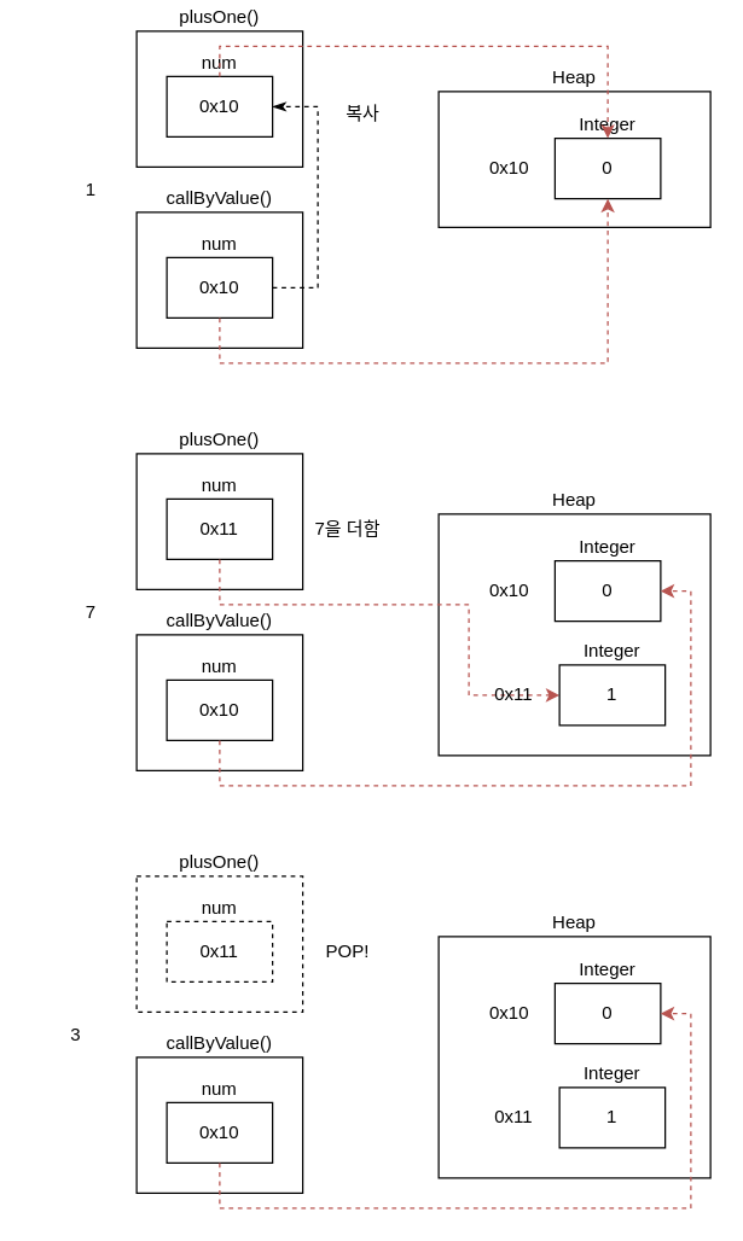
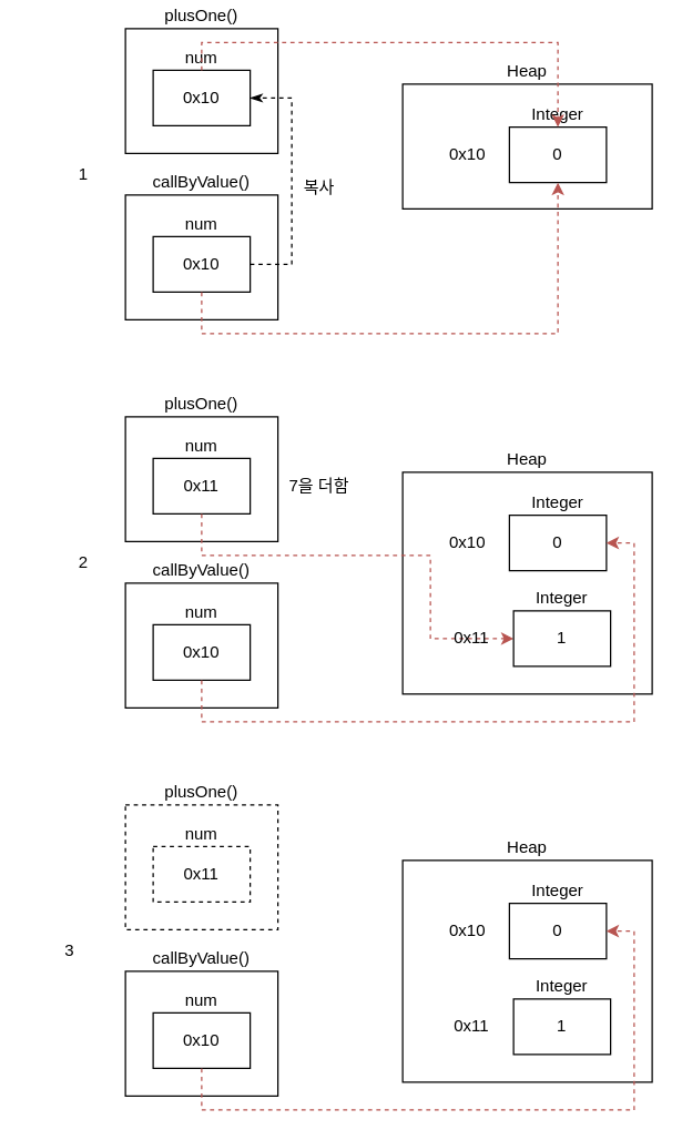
- <mxCell id="22" value="복사" style="text;html=1;strokeColor=none;fillColor=none;align=center;verticalAlign=middle;whiteSpace=wrap;rounded=0;" parent="1" vertex="1"><mxGeometry x="210" y="60" width="60" height="30" as="geometry" /></mxCell>
+ <mxCell id="22" value="복사" style="text;html=1;strokeColor=none;fillColor=none;align=center;verticalAlign=middle;whiteSpace=wrap;rounded=0;" parent="1" vertex="1"><mxGeometry x="200" y="120" width="60" height="30" as="geometry" /></mxCell>
- <mxCell id="32" value="7" style="text;html=1;strokeColor=none;fillColor=none;align=center;verticalAlign=middle;whiteSpace=wrap;rounded=0;" parent="1" vertex="1"><mxGeometry x="30" y="390" width="60" height="30" as="geometry" /></mxCell>
+ <mxCell id="32" value="2" style="text;html=1;strokeColor=none;fillColor=none;align=center;verticalAlign=middle;whiteSpace=wrap;rounded=0;" parent="1" vertex="1"><mxGeometry x="30" y="390" width="60" height="30" as="geometry" /></mxCell>
- <mxCell id="41" value="POP!" style="text;html=1;strokeColor=none;fillColor=none;align=center;verticalAlign=middle;whiteSpace=wrap;rounded=0;" parent="1" vertex="1"><mxGeometry x="200" y="615" width="60" height="30" as="geometry" /></mxCell>
